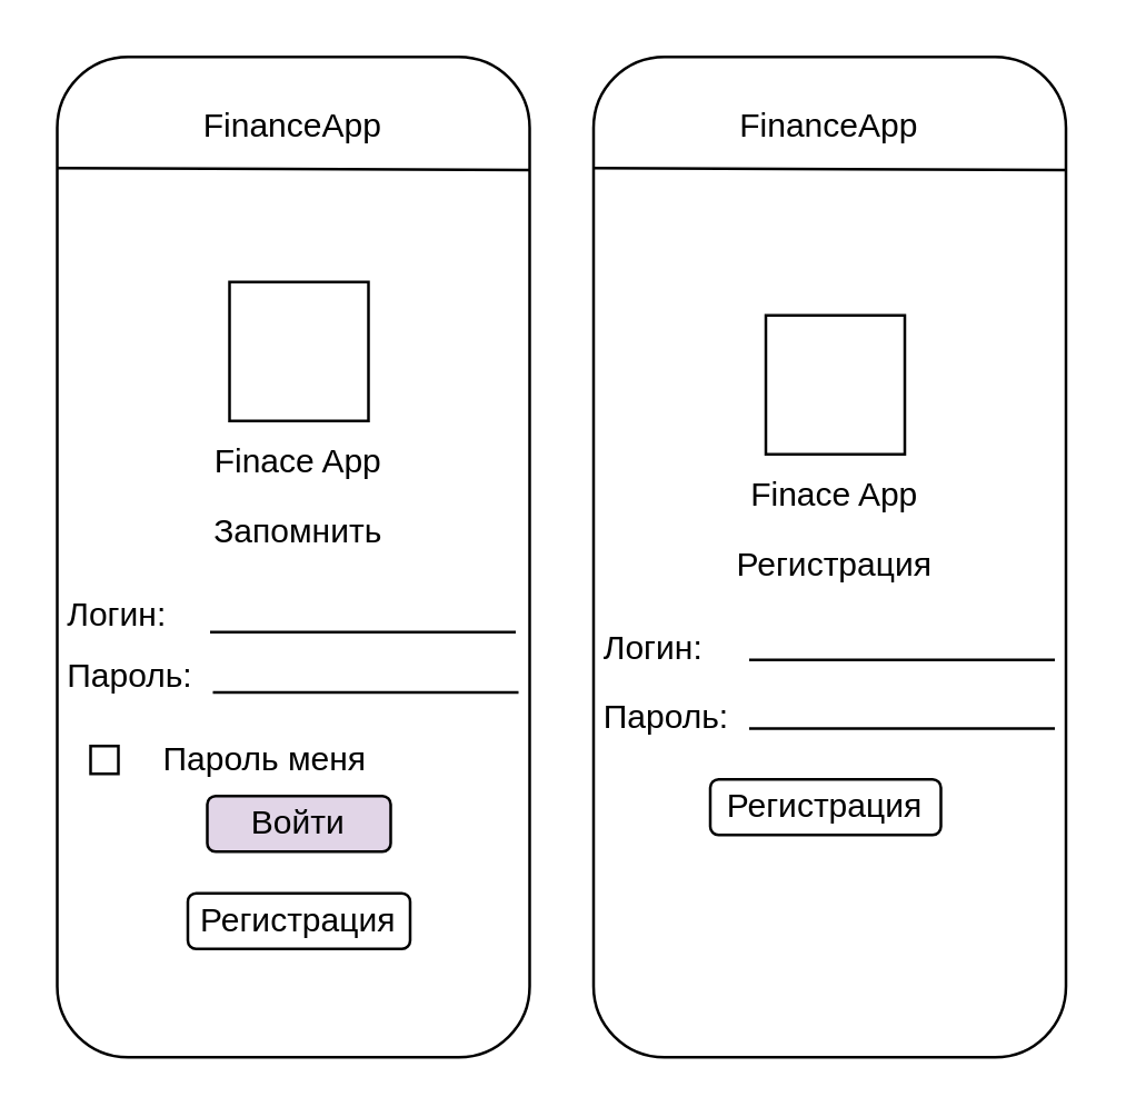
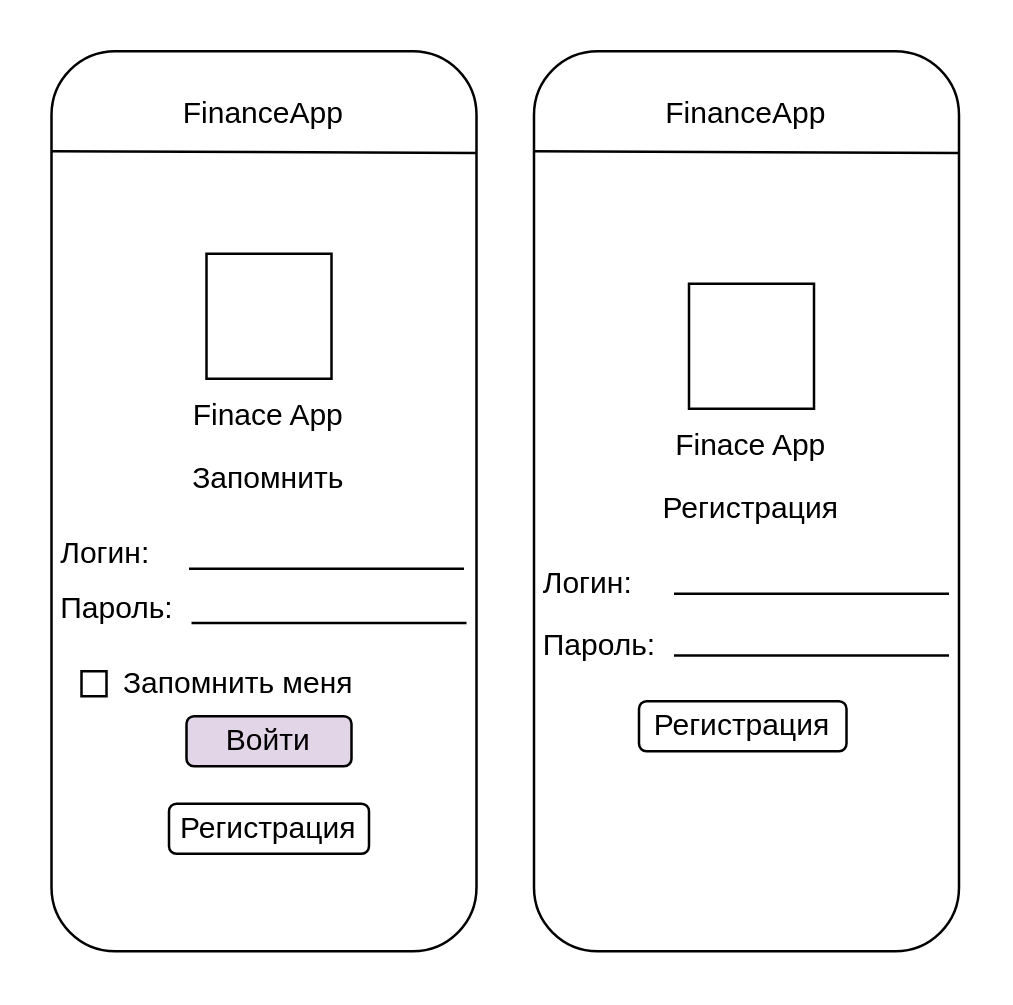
- <mxCell id="13" value="Пароль меня" style="text;html=1;align=center;verticalAlign=middle;whiteSpace=wrap;rounded=0;" vertex="1" parent="1"><mxGeometry x="40" y="258" width="110" height="30" as="geometry" /></mxCell>
+ <mxCell id="13" value="Запомнить меня" style="text;html=1;align=center;verticalAlign=middle;whiteSpace=wrap;rounded=0;" vertex="1" parent="1"><mxGeometry x="40" y="258" width="110" height="30" as="geometry" /></mxCell>
